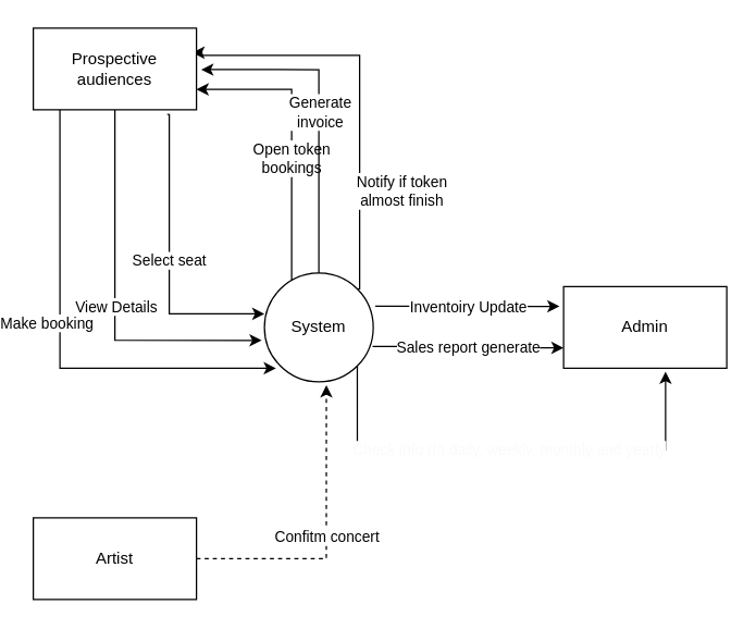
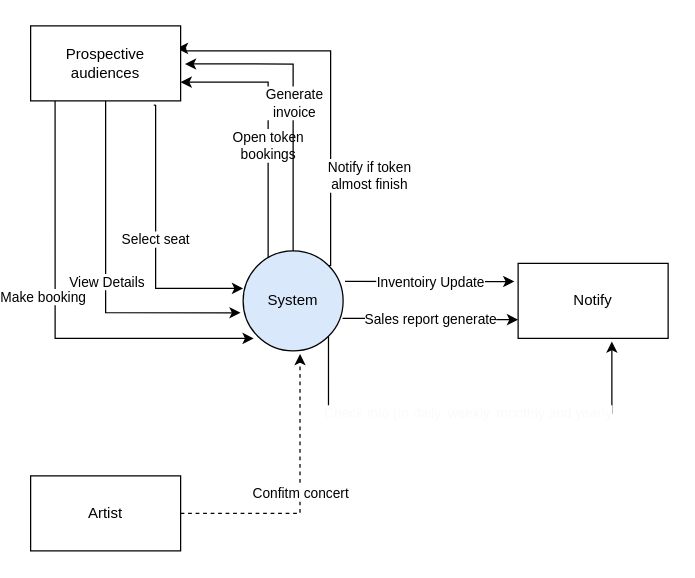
- <mxCell id="10" value="System" style="ellipse;whiteSpace=wrap;html=1;aspect=fixed;" parent="1" vertex="1"><mxGeometry x="190" y="200" width="80" height="80" as="geometry" /></mxCell>
+ <mxCell id="10" value="System" style="ellipse;whiteSpace=wrap;html=1;aspect=fixed;fillColor=#dae8fc;" parent="1" vertex="1"><mxGeometry x="190" y="200" width="80" height="80" as="geometry" /></mxCell>
- <mxCell id="19" value="Admin" style="rounded=0;whiteSpace=wrap;html=1;" parent="1" vertex="1"><mxGeometry x="410" y="210" width="120" height="60" as="geometry" /></mxCell>
+ <mxCell id="19" value="Notify" style="rounded=0;whiteSpace=wrap;html=1;" parent="1" vertex="1"><mxGeometry x="410" y="210" width="120" height="60" as="geometry" /></mxCell>
